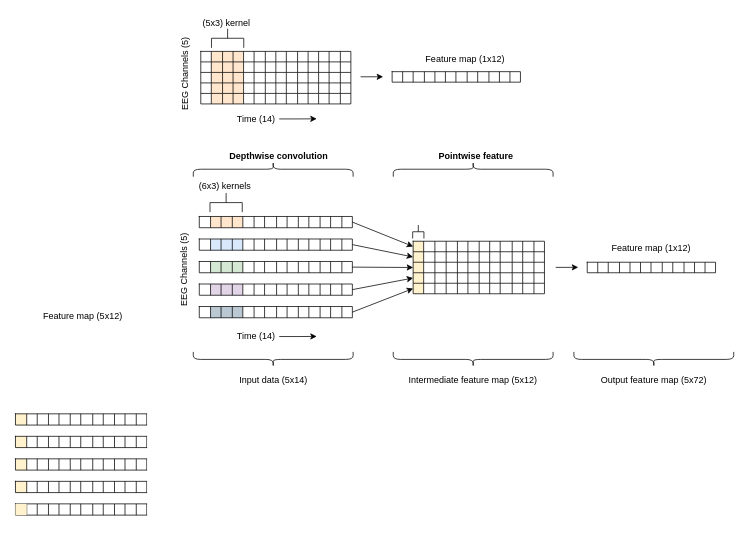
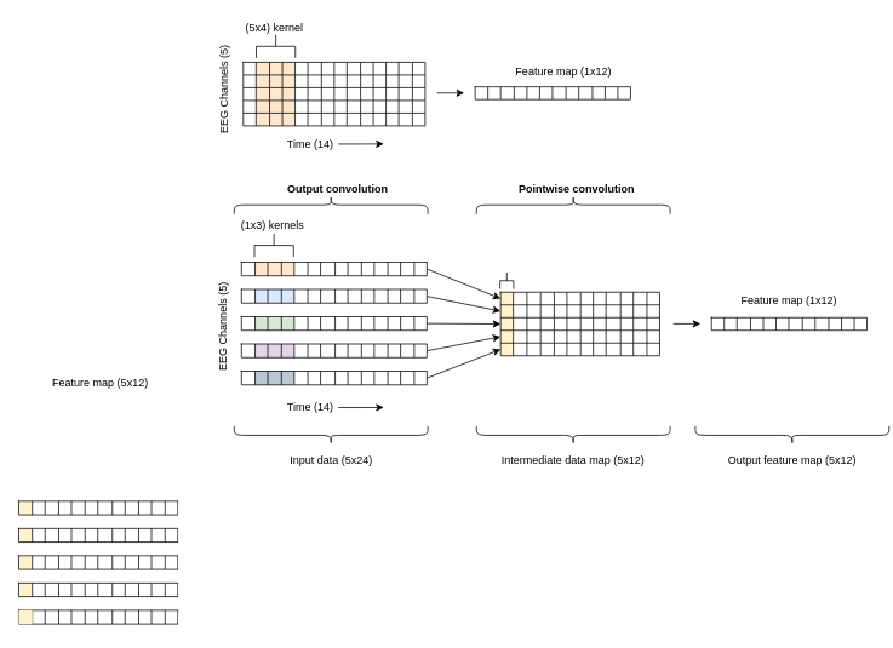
- <mxCell id="114" value="(5x3) kernel" style="text;html=1;strokeColor=none;fillColor=none;align=center;verticalAlign=middle;whiteSpace=wrap;rounded=0;" vertex="1" parent="1"><mxGeometry x="266.25" y="20" width="70.5" height="20" as="geometry" /></mxCell>
+ <mxCell id="114" value="(5x4) kernel" style="text;html=1;strokeColor=none;fillColor=none;align=center;verticalAlign=middle;whiteSpace=wrap;rounded=0;" vertex="1" parent="1"><mxGeometry x="266.25" y="20" width="70.5" height="20" as="geometry" /></mxCell>
- <mxCell id="284" value="Depthwise convolution" style="text;html=1;strokeColor=none;fillColor=none;align=center;verticalAlign=middle;whiteSpace=wrap;rounded=0;fontStyle=1" vertex="1" parent="1"><mxGeometry x="302" y="198" width="138" height="20" as="geometry" /></mxCell>
+ <mxCell id="284" value="Output convolution" style="text;html=1;strokeColor=none;fillColor=none;align=center;verticalAlign=middle;whiteSpace=wrap;rounded=0;fontStyle=1" vertex="1" parent="1"><mxGeometry x="302" y="198" width="138" height="20" as="geometry" /></mxCell>
- <mxCell id="353" value="Pointwise feature" style="text;html=1;strokeColor=none;fillColor=none;align=center;verticalAlign=middle;whiteSpace=wrap;rounded=0;fontStyle=1" vertex="1" parent="1"><mxGeometry x="566.5" y="198" width="133.5" height="20" as="geometry" /></mxCell>
+ <mxCell id="353" value="Pointwise convolution" style="text;html=1;strokeColor=none;fillColor=none;align=center;verticalAlign=middle;whiteSpace=wrap;rounded=0;fontStyle=1" vertex="1" parent="1"><mxGeometry x="566.5" y="198" width="133.5" height="20" as="geometry" /></mxCell>
- <mxCell id="192" value="(6x3) kernels" style="text;html=1;strokeColor=none;fillColor=none;align=center;verticalAlign=middle;whiteSpace=wrap;rounded=0;" vertex="1" parent="1"><mxGeometry x="261.75" y="238" width="75" height="20" as="geometry" /></mxCell>
+ <mxCell id="192" value="(1x3) kernels" style="text;html=1;strokeColor=none;fillColor=none;align=center;verticalAlign=middle;whiteSpace=wrap;rounded=0;" vertex="1" parent="1"><mxGeometry x="261.75" y="238" width="75" height="20" as="geometry" /></mxCell>
- <mxCell id="372" value="Input data (5x14)" style="text;html=1;strokeColor=none;fillColor=none;align=center;verticalAlign=middle;whiteSpace=wrap;rounded=0;" vertex="1" parent="1"><mxGeometry x="274.75" y="497" width="177.5" height="20" as="geometry" /></mxCell>
+ <mxCell id="372" value="Input data (5x24)" style="text;html=1;strokeColor=none;fillColor=none;align=center;verticalAlign=middle;whiteSpace=wrap;rounded=0;" vertex="1" parent="1"><mxGeometry x="274.75" y="497" width="177.5" height="20" as="geometry" /></mxCell>
- <mxCell id="354" value="Intermediate feature map (5x12)" style="text;html=1;strokeColor=none;fillColor=none;align=center;verticalAlign=middle;whiteSpace=wrap;rounded=0;" vertex="1" parent="1"><mxGeometry x="541.25" y="497" width="177.5" height="20" as="geometry" /></mxCell>
+ <mxCell id="354" value="Intermediate data map (5x12)" style="text;html=1;strokeColor=none;fillColor=none;align=center;verticalAlign=middle;whiteSpace=wrap;rounded=0;" vertex="1" parent="1"><mxGeometry x="541.25" y="497" width="177.5" height="20" as="geometry" /></mxCell>
- <mxCell id="374" value="Output feature map (5x72)" style="text;html=1;strokeColor=none;fillColor=none;align=center;verticalAlign=middle;whiteSpace=wrap;rounded=0;" vertex="1" parent="1"><mxGeometry x="782" y="497" width="177.5" height="20" as="geometry" /></mxCell>
+ <mxCell id="374" value="Output feature map (5x12)" style="text;html=1;strokeColor=none;fillColor=none;align=center;verticalAlign=middle;whiteSpace=wrap;rounded=0;" vertex="1" parent="1"><mxGeometry x="782" y="497" width="177.5" height="20" as="geometry" /></mxCell>
